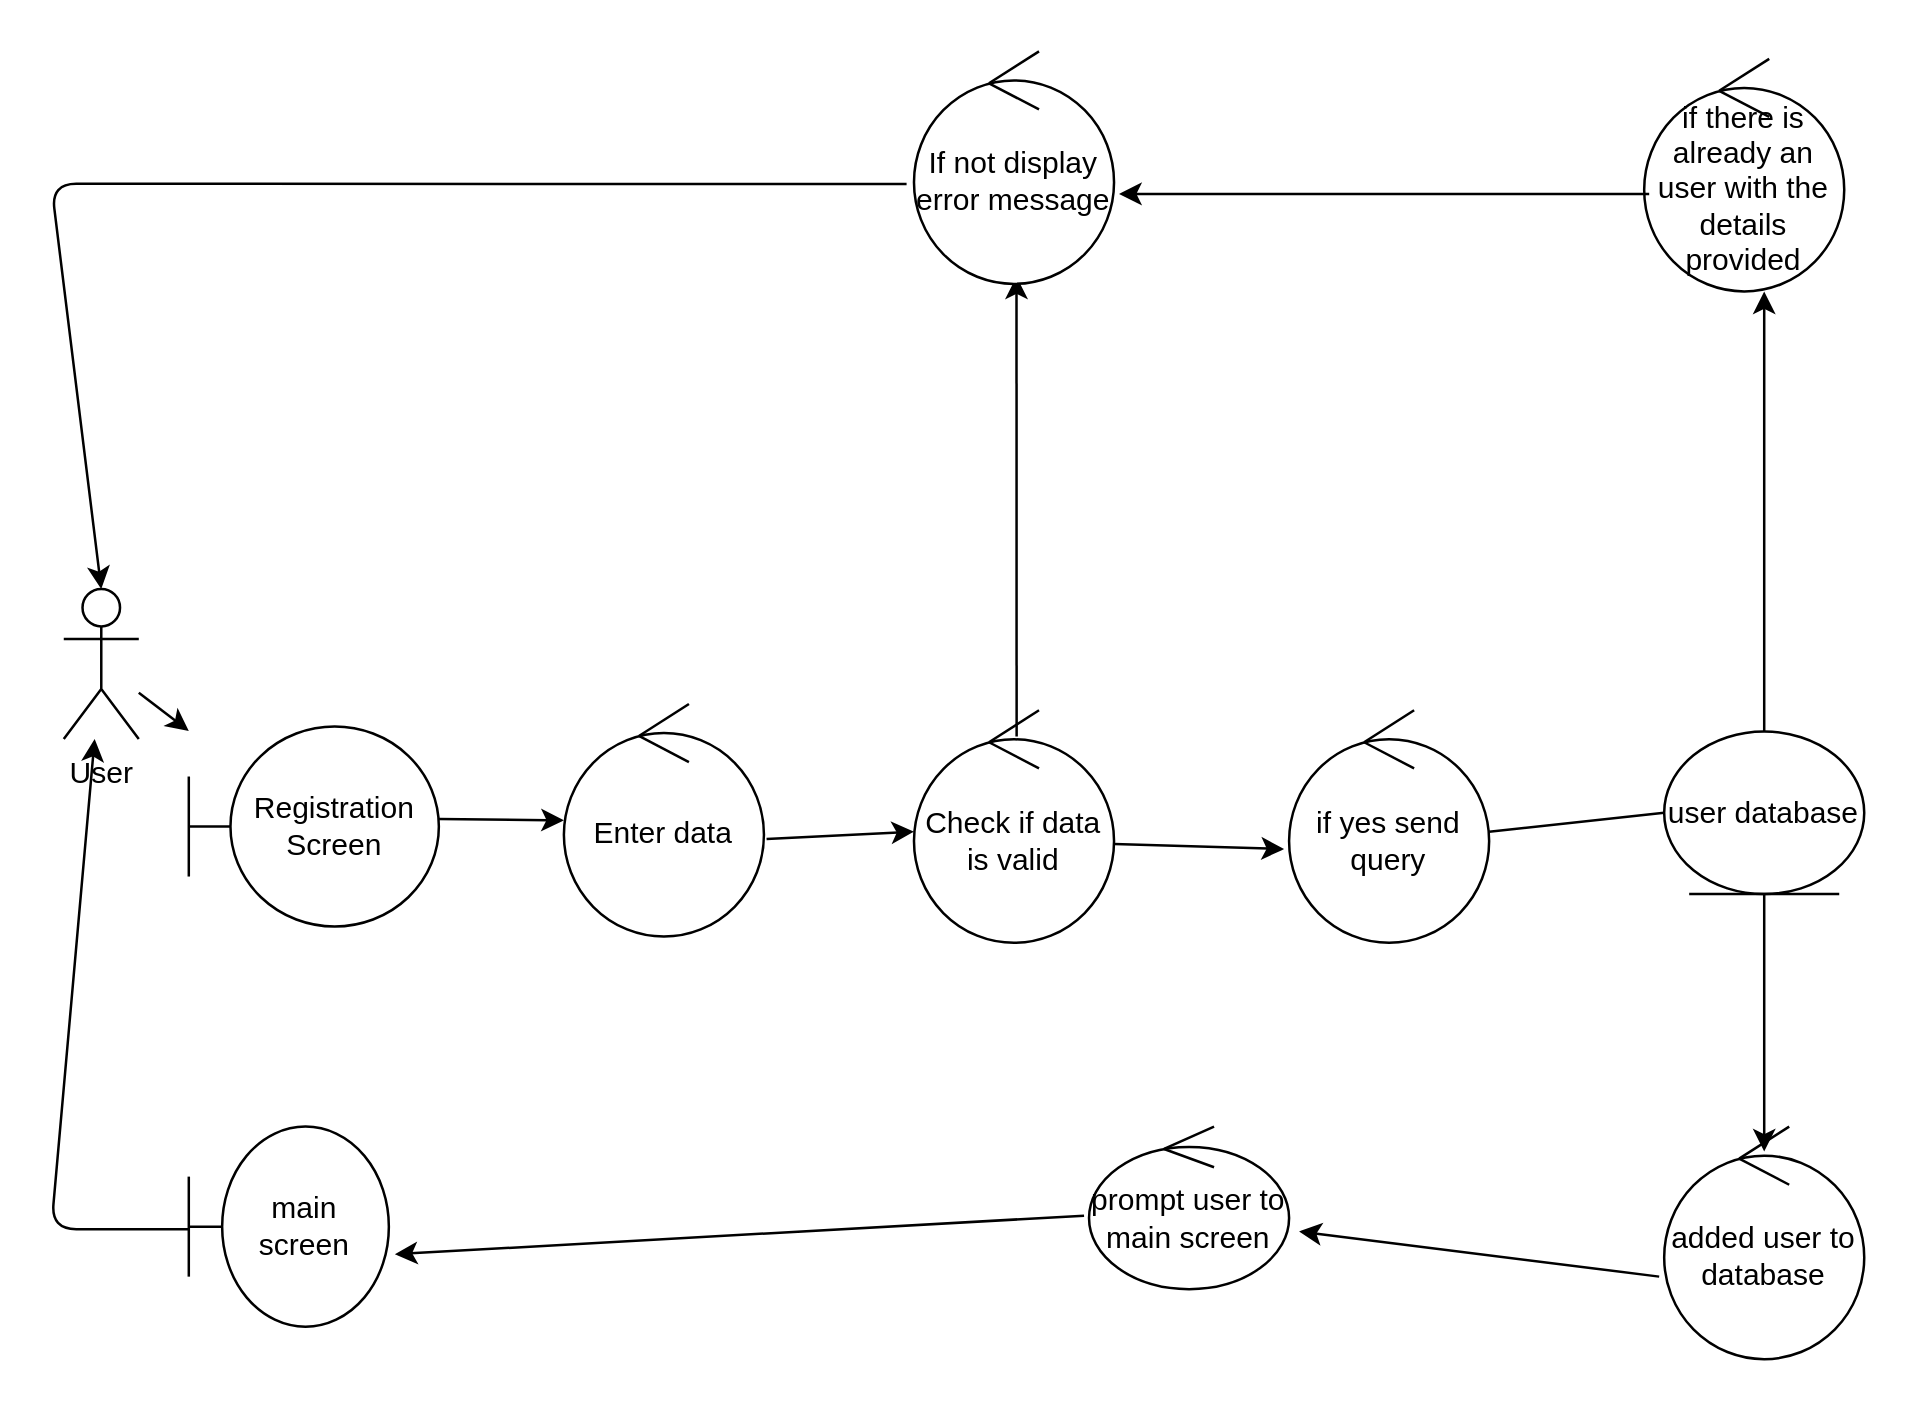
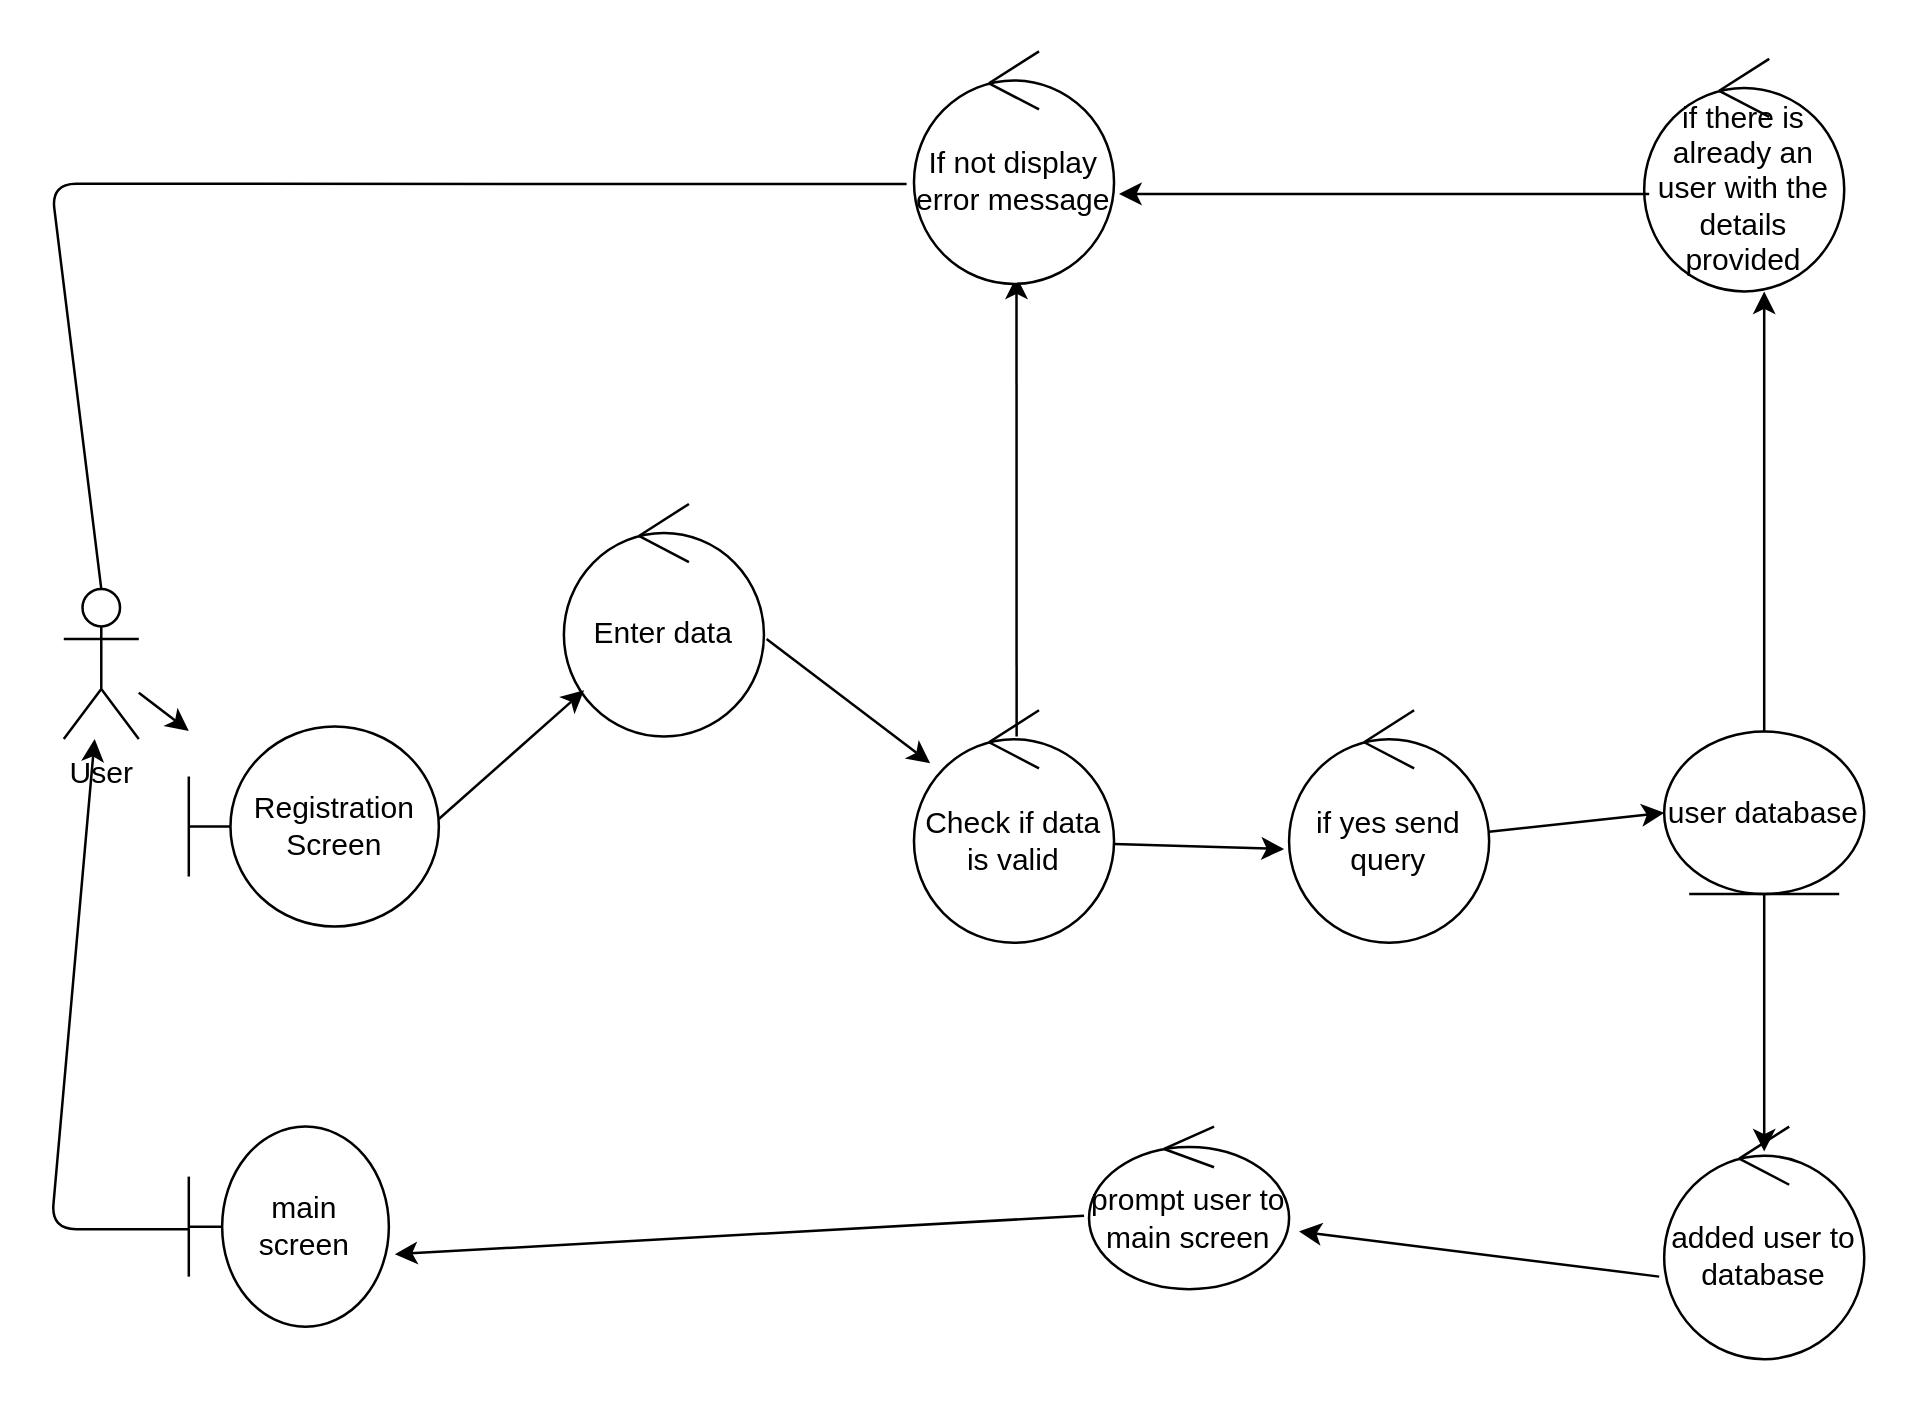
- <mxCell id="13" value="" style="endArrow=classic;html=1;exitX=-0.037;exitY=0.57;exitDx=0;exitDy=0;exitPerimeter=0;entryX=0.5;entryY=0;entryDx=0;entryDy=0;entryPerimeter=0;" edge="1" parent="1" source="12" target="2"><mxGeometry width="50" height="50" relative="1" as="geometry"><mxPoint x="275" y="190" as="sourcePoint" /><mxPoint x="325" y="140" as="targetPoint" /><Array as="points"><mxPoint x="20" y="73" /></Array></mxGeometry></mxCell>
+ <mxCell id="13" value="" style="endArrow=none;html=1;exitX=-0.037;exitY=0.57;exitDx=0;exitDy=0;exitPerimeter=0;entryX=0.5;entryY=0;entryDx=0;entryDy=0;entryPerimeter=0;" edge="1" parent="1" source="12" target="2"><mxGeometry width="50" height="50" relative="1" as="geometry"><mxPoint x="275" y="190" as="sourcePoint" /><mxPoint x="325" y="140" as="targetPoint" /><Array as="points"><mxPoint x="20" y="73" /></Array></mxGeometry></mxCell>
- <mxCell id="15" value="" style="endArrow=none;html=1;exitX=1;exitY=0.522;exitDx=0;exitDy=0;exitPerimeter=0;entryX=0;entryY=0.5;entryDx=0;entryDy=0;" edge="1" parent="1" source="9" target="14"><mxGeometry width="50" height="50" relative="1" as="geometry"><mxPoint x="615" y="320" as="sourcePoint" /><mxPoint x="665" y="270" as="targetPoint" /></mxGeometry></mxCell>
+ <mxCell id="15" value="" style="endArrow=classic;html=1;exitX=1;exitY=0.522;exitDx=0;exitDy=0;exitPerimeter=0;entryX=0;entryY=0.5;entryDx=0;entryDy=0;" edge="1" parent="1" source="9" target="14"><mxGeometry width="50" height="50" relative="1" as="geometry"><mxPoint x="615" y="320" as="sourcePoint" /><mxPoint x="665" y="270" as="targetPoint" /></mxGeometry></mxCell>
- <mxCell id="5" value="Enter data" style="ellipse;shape=umlControl;whiteSpace=wrap;html=1;" vertex="1" parent="1"><mxGeometry x="225" y="281" width="80" height="93" as="geometry" /></mxCell>
+ <mxCell id="5" value="Enter data" style="ellipse;shape=umlControl;whiteSpace=wrap;html=1;" vertex="1" parent="1"><mxGeometry x="225" y="201" width="80" height="93" as="geometry" /></mxCell>
